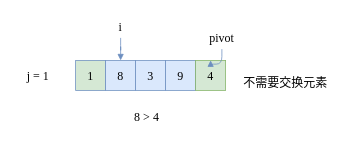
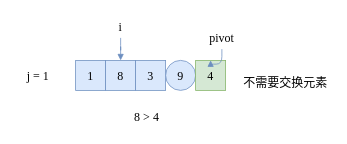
- <mxCell id="2" value="1" style="rounded=0;whiteSpace=wrap;html=1;shadow=0;strokeColor=#6c8ebf;strokeWidth=1;fontFamily=Ubuntu;fontSize=16;fontStyle=0;fillColor=#d5e8d4;" parent="1" vertex="1"><mxGeometry x="100" y="80" width="40" height="40" as="geometry" /></mxCell>
+ <mxCell id="2" value="1" style="rounded=0;whiteSpace=wrap;html=1;shadow=0;strokeColor=#6c8ebf;strokeWidth=1;fontFamily=Ubuntu;fontSize=16;fontStyle=0;fillColor=#dae8fc;" parent="1" vertex="1"><mxGeometry x="100" y="80" width="40" height="40" as="geometry" /></mxCell>
- <mxCell id="5" value="9" style="rounded=0;whiteSpace=wrap;html=1;shadow=0;strokeColor=#6c8ebf;strokeWidth=1;fontFamily=Ubuntu;fontSize=16;fontStyle=0;fillColor=#dae8fc;" parent="1" vertex="1"><mxGeometry x="220" y="80" width="40" height="40" as="geometry" /></mxCell>
+ <mxCell id="5" value="9" style="ellipse;whiteSpace=wrap;html=1;shadow=0;strokeColor=#6c8ebf;strokeWidth=1;fontFamily=Ubuntu;fontSize=16;fontStyle=0;fillColor=#dae8fc;" parent="1" vertex="1"><mxGeometry x="220" y="80" width="40" height="40" as="geometry" /></mxCell>
